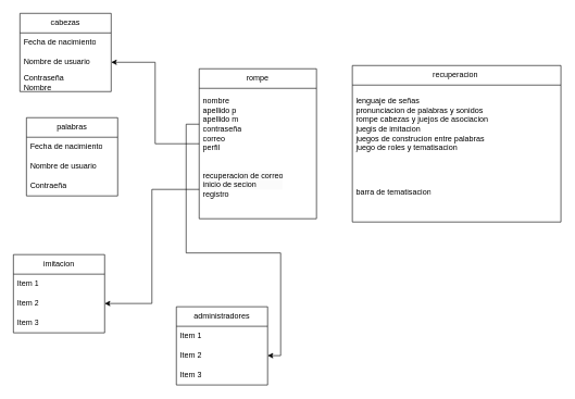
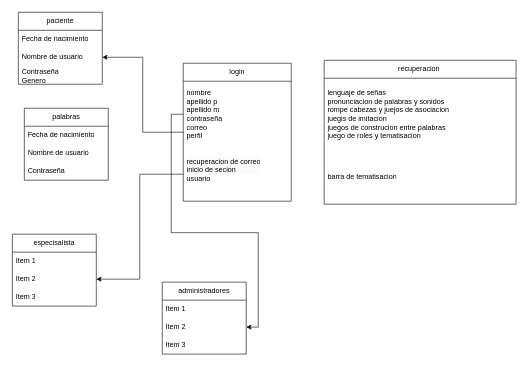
- <mxCell id="9" value="cabezas" style="swimlane;fontStyle=0;childLayout=stackLayout;horizontal=1;startSize=30;horizontalStack=0;resizeParent=1;resizeParentMax=0;resizeLast=0;collapsible=1;marginBottom=0;whiteSpace=wrap;html=1;" vertex="1" parent="1"><mxGeometry x="30" y="20" width="140" height="120" as="geometry" /></mxCell>
+ <mxCell id="9" value="paciente" style="swimlane;fontStyle=0;childLayout=stackLayout;horizontal=1;startSize=30;horizontalStack=0;resizeParent=1;resizeParentMax=0;resizeLast=0;collapsible=1;marginBottom=0;whiteSpace=wrap;html=1;" vertex="1" parent="1"><mxGeometry x="30" y="20" width="140" height="120" as="geometry" /></mxCell>
- <mxCell id="3" value="rompe" style="swimlane;fontStyle=0;childLayout=stackLayout;horizontal=1;startSize=30;horizontalStack=0;resizeParent=1;resizeParentMax=0;resizeLast=0;collapsible=1;marginBottom=0;whiteSpace=wrap;html=1;" vertex="1" parent="1"><mxGeometry x="305" y="105" width="180" height="230" as="geometry"><mxRectangle x="340" y="330" width="70" height="30" as="alternateBounds" /></mxGeometry></mxCell>
+ <mxCell id="3" value="login" style="swimlane;fontStyle=0;childLayout=stackLayout;horizontal=1;startSize=30;horizontalStack=0;resizeParent=1;resizeParentMax=0;resizeLast=0;collapsible=1;marginBottom=0;whiteSpace=wrap;html=1;" vertex="1" parent="1"><mxGeometry x="305" y="105" width="180" height="230" as="geometry"><mxRectangle x="340" y="330" width="70" height="30" as="alternateBounds" /></mxGeometry></mxCell>
- <mxCell id="12" value="Contraseña&lt;div&gt;Nombre&lt;/div&gt;&lt;div&gt;&lt;br&gt;&lt;/div&gt;" style="text;strokeColor=none;fillColor=none;align=left;verticalAlign=middle;spacingLeft=4;spacingRight=4;overflow=hidden;points=[[0,0.5],[1,0.5]];portConstraint=eastwest;rotatable=0;whiteSpace=wrap;html=1;" vertex="1" parent="9"><mxGeometry y="90" width="140" height="30" as="geometry" /></mxCell>
+ <mxCell id="12" value="Contraseña&lt;div&gt;Genero&lt;/div&gt;&lt;div&gt;&lt;br&gt;&lt;/div&gt;" style="text;strokeColor=none;fillColor=none;align=left;verticalAlign=middle;spacingLeft=4;spacingRight=4;overflow=hidden;points=[[0,0.5],[1,0.5]];portConstraint=eastwest;rotatable=0;whiteSpace=wrap;html=1;" vertex="1" parent="9"><mxGeometry y="90" width="140" height="30" as="geometry" /></mxCell>
- <mxCell id="16" value="Contraeña" style="text;strokeColor=none;fillColor=none;align=left;verticalAlign=middle;spacingLeft=4;spacingRight=4;overflow=hidden;points=[[0,0.5],[1,0.5]];portConstraint=eastwest;rotatable=0;whiteSpace=wrap;html=1;" vertex="1" parent="13"><mxGeometry y="90" width="140" height="30" as="geometry" /></mxCell>
+ <mxCell id="16" value="Contraseña" style="text;strokeColor=none;fillColor=none;align=left;verticalAlign=middle;spacingLeft=4;spacingRight=4;overflow=hidden;points=[[0,0.5],[1,0.5]];portConstraint=eastwest;rotatable=0;whiteSpace=wrap;html=1;" vertex="1" parent="13"><mxGeometry y="90" width="140" height="30" as="geometry" /></mxCell>
- <mxCell id="5" value="&lt;br&gt;&lt;div style=&quot;forced-color-adjust: none; color: rgb(0, 0, 0); font-family: Helvetica; font-size: 12px; font-style: normal; font-variant-ligatures: normal; font-variant-caps: normal; font-weight: 400; letter-spacing: normal; orphans: 2; text-align: left; text-indent: 0px; text-transform: none; widows: 2; word-spacing: 0px; -webkit-text-stroke-width: 0px; white-space: normal; background-color: rgb(251, 251, 251); text-decoration-thickness: initial; text-decoration-style: initial; text-decoration-color: initial;&quot;&gt;recuperacion de correo&lt;/div&gt;&lt;div style=&quot;forced-color-adjust: none; color: rgb(0, 0, 0); font-family: Helvetica; font-size: 12px; font-style: normal; font-variant-ligatures: normal; font-variant-caps: normal; font-weight: 400; letter-spacing: normal; orphans: 2; text-align: left; text-indent: 0px; text-transform: none; widows: 2; word-spacing: 0px; -webkit-text-stroke-width: 0px; white-space: normal; background-color: rgb(251, 251, 251); text-decoration-thickness: initial; text-decoration-style: initial; text-decoration-color: initial;&quot;&gt;inicio de secion&lt;/div&gt;registro&lt;div&gt;&lt;br&gt;&lt;div&gt;&lt;br&gt;&lt;/div&gt;&lt;/div&gt;" style="text;strokeColor=none;fillColor=none;align=left;verticalAlign=middle;spacingLeft=4;spacingRight=4;overflow=hidden;points=[[0,0.5],[1,0.5]];portConstraint=eastwest;rotatable=0;whiteSpace=wrap;html=1;" vertex="1" parent="3"><mxGeometry y="140" width="180" height="90" as="geometry" /></mxCell>
+ <mxCell id="5" value="&lt;br&gt;&lt;div style=&quot;forced-color-adjust: none; color: rgb(0, 0, 0); font-family: Helvetica; font-size: 12px; font-style: normal; font-variant-ligatures: normal; font-variant-caps: normal; font-weight: 400; letter-spacing: normal; orphans: 2; text-align: left; text-indent: 0px; text-transform: none; widows: 2; word-spacing: 0px; -webkit-text-stroke-width: 0px; white-space: normal; background-color: rgb(251, 251, 251); text-decoration-thickness: initial; text-decoration-style: initial; text-decoration-color: initial;&quot;&gt;recuperacion de correo&lt;/div&gt;&lt;div style=&quot;forced-color-adjust: none; color: rgb(0, 0, 0); font-family: Helvetica; font-size: 12px; font-style: normal; font-variant-ligatures: normal; font-variant-caps: normal; font-weight: 400; letter-spacing: normal; orphans: 2; text-align: left; text-indent: 0px; text-transform: none; widows: 2; word-spacing: 0px; -webkit-text-stroke-width: 0px; white-space: normal; background-color: rgb(251, 251, 251); text-decoration-thickness: initial; text-decoration-style: initial; text-decoration-color: initial;&quot;&gt;inicio de secion&lt;/div&gt;usuario&lt;div&gt;&lt;br&gt;&lt;div&gt;&lt;br&gt;&lt;/div&gt;&lt;/div&gt;" style="text;strokeColor=none;fillColor=none;align=left;verticalAlign=middle;spacingLeft=4;spacingRight=4;overflow=hidden;points=[[0,0.5],[1,0.5]];portConstraint=eastwest;rotatable=0;whiteSpace=wrap;html=1;" vertex="1" parent="3"><mxGeometry y="140" width="180" height="90" as="geometry" /></mxCell>
- <mxCell id="17" value="imitacion" style="swimlane;fontStyle=0;childLayout=stackLayout;horizontal=1;startSize=30;horizontalStack=0;resizeParent=1;resizeParentMax=0;resizeLast=0;collapsible=1;marginBottom=0;whiteSpace=wrap;html=1;" vertex="1" parent="1"><mxGeometry x="20" y="390" width="140" height="120" as="geometry" /></mxCell>
+ <mxCell id="17" value="especisalista" style="swimlane;fontStyle=0;childLayout=stackLayout;horizontal=1;startSize=30;horizontalStack=0;resizeParent=1;resizeParentMax=0;resizeLast=0;collapsible=1;marginBottom=0;whiteSpace=wrap;html=1;" vertex="1" parent="1"><mxGeometry x="20" y="390" width="140" height="120" as="geometry" /></mxCell>
